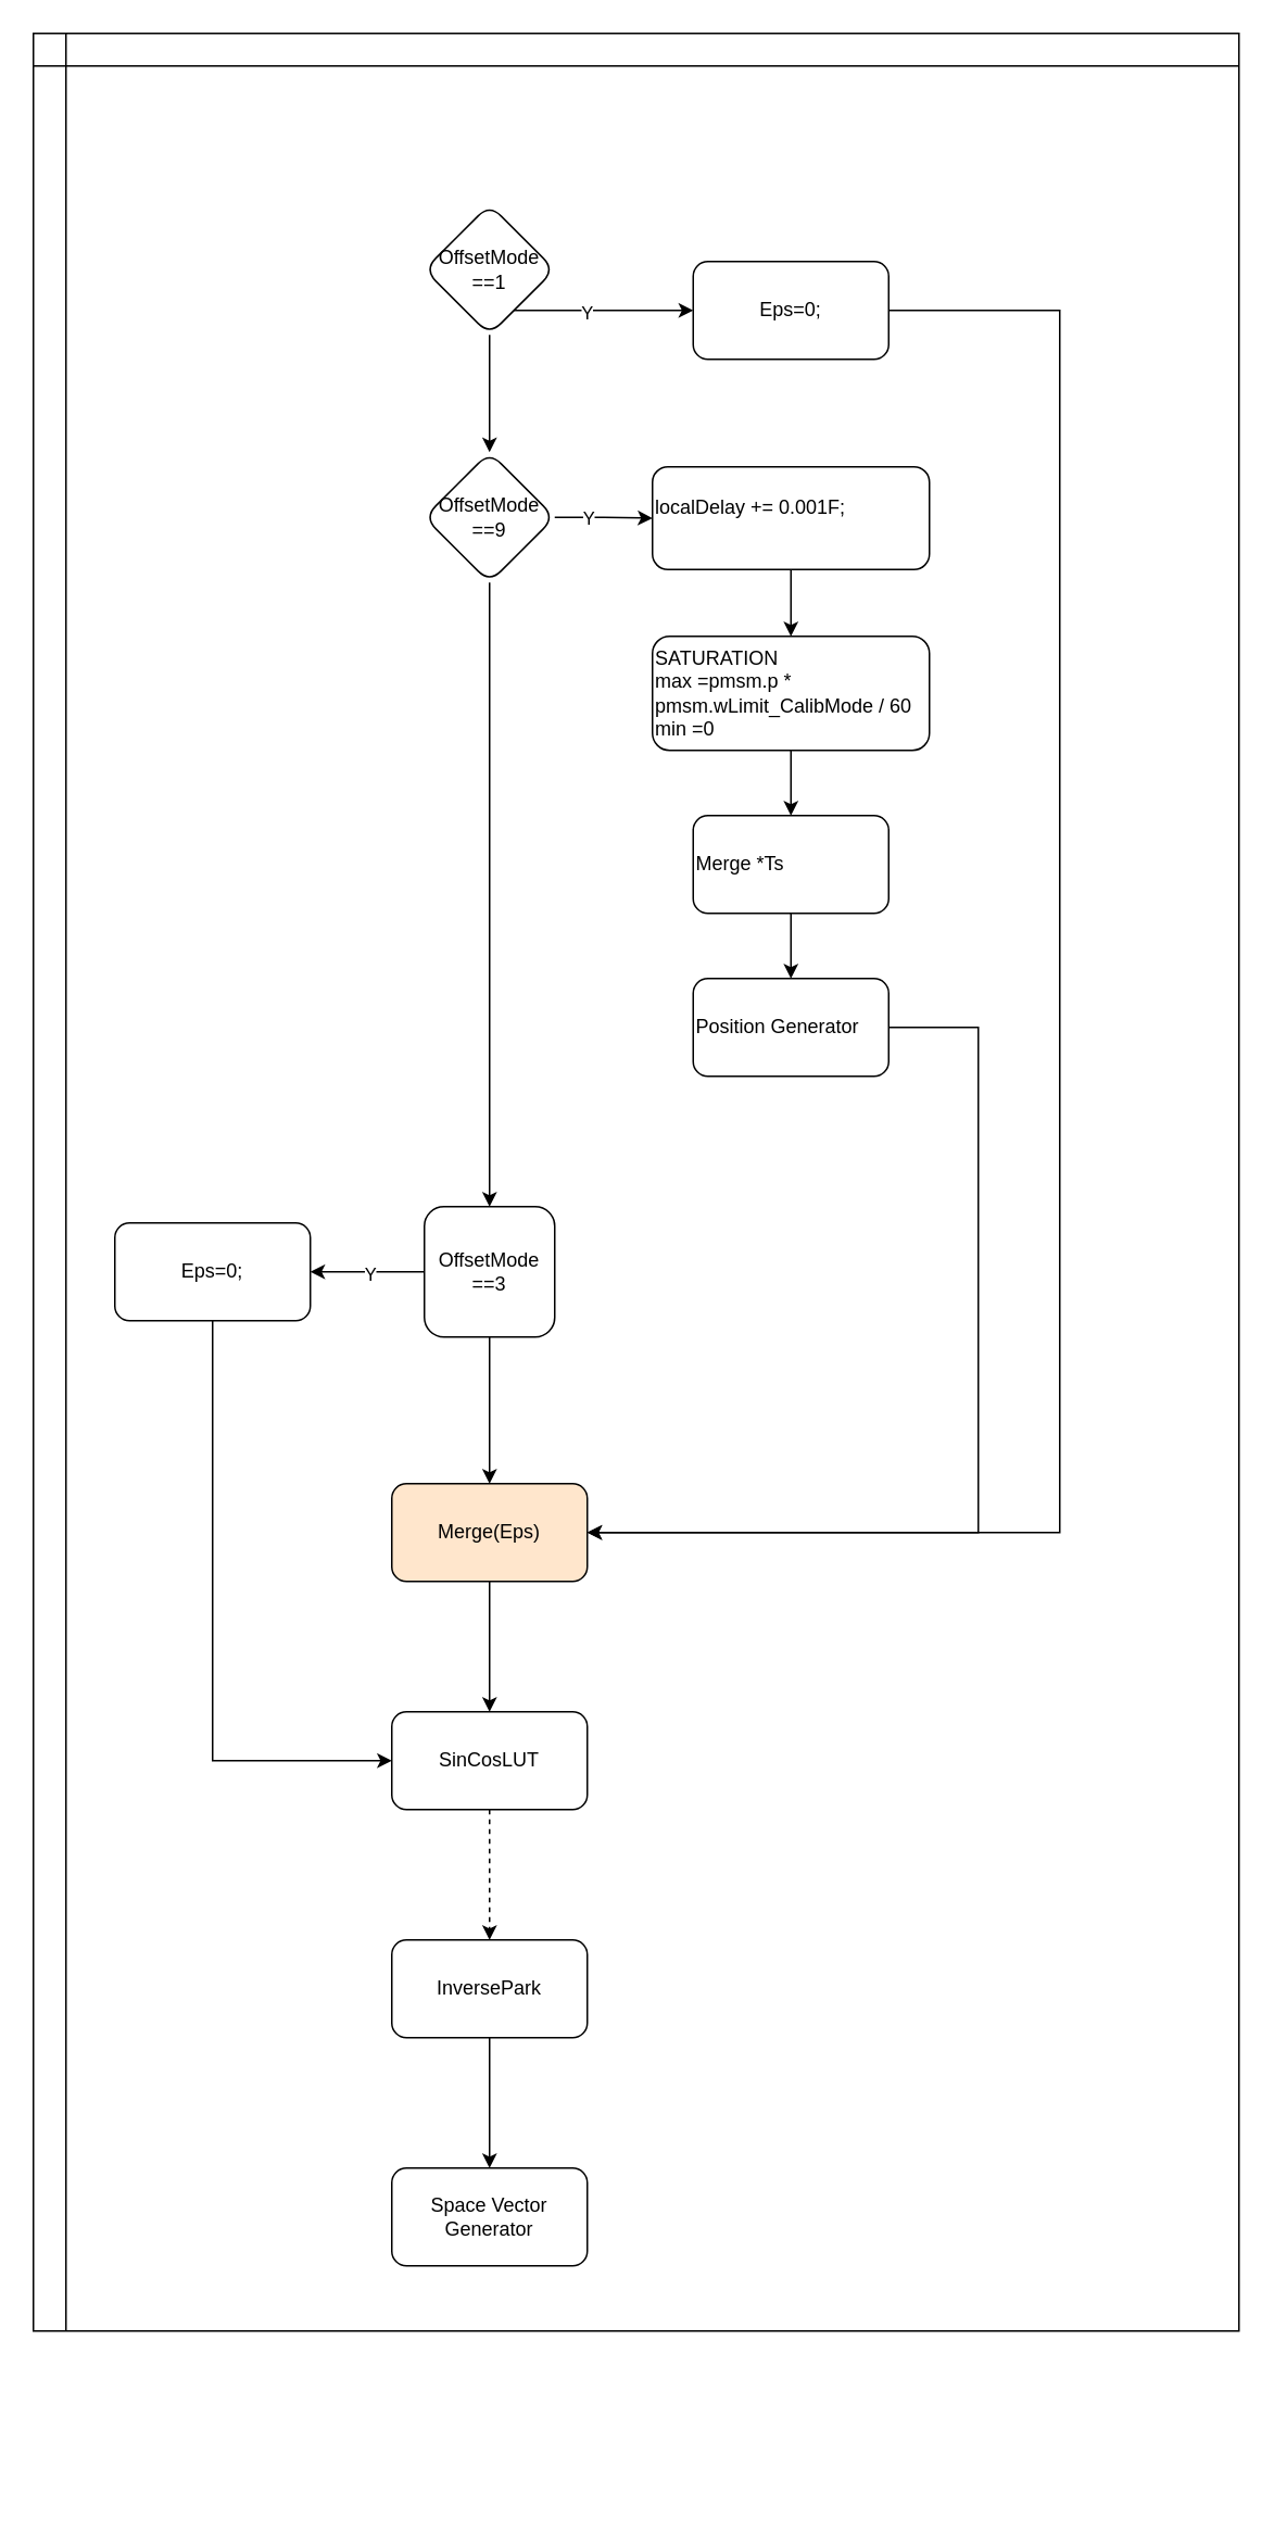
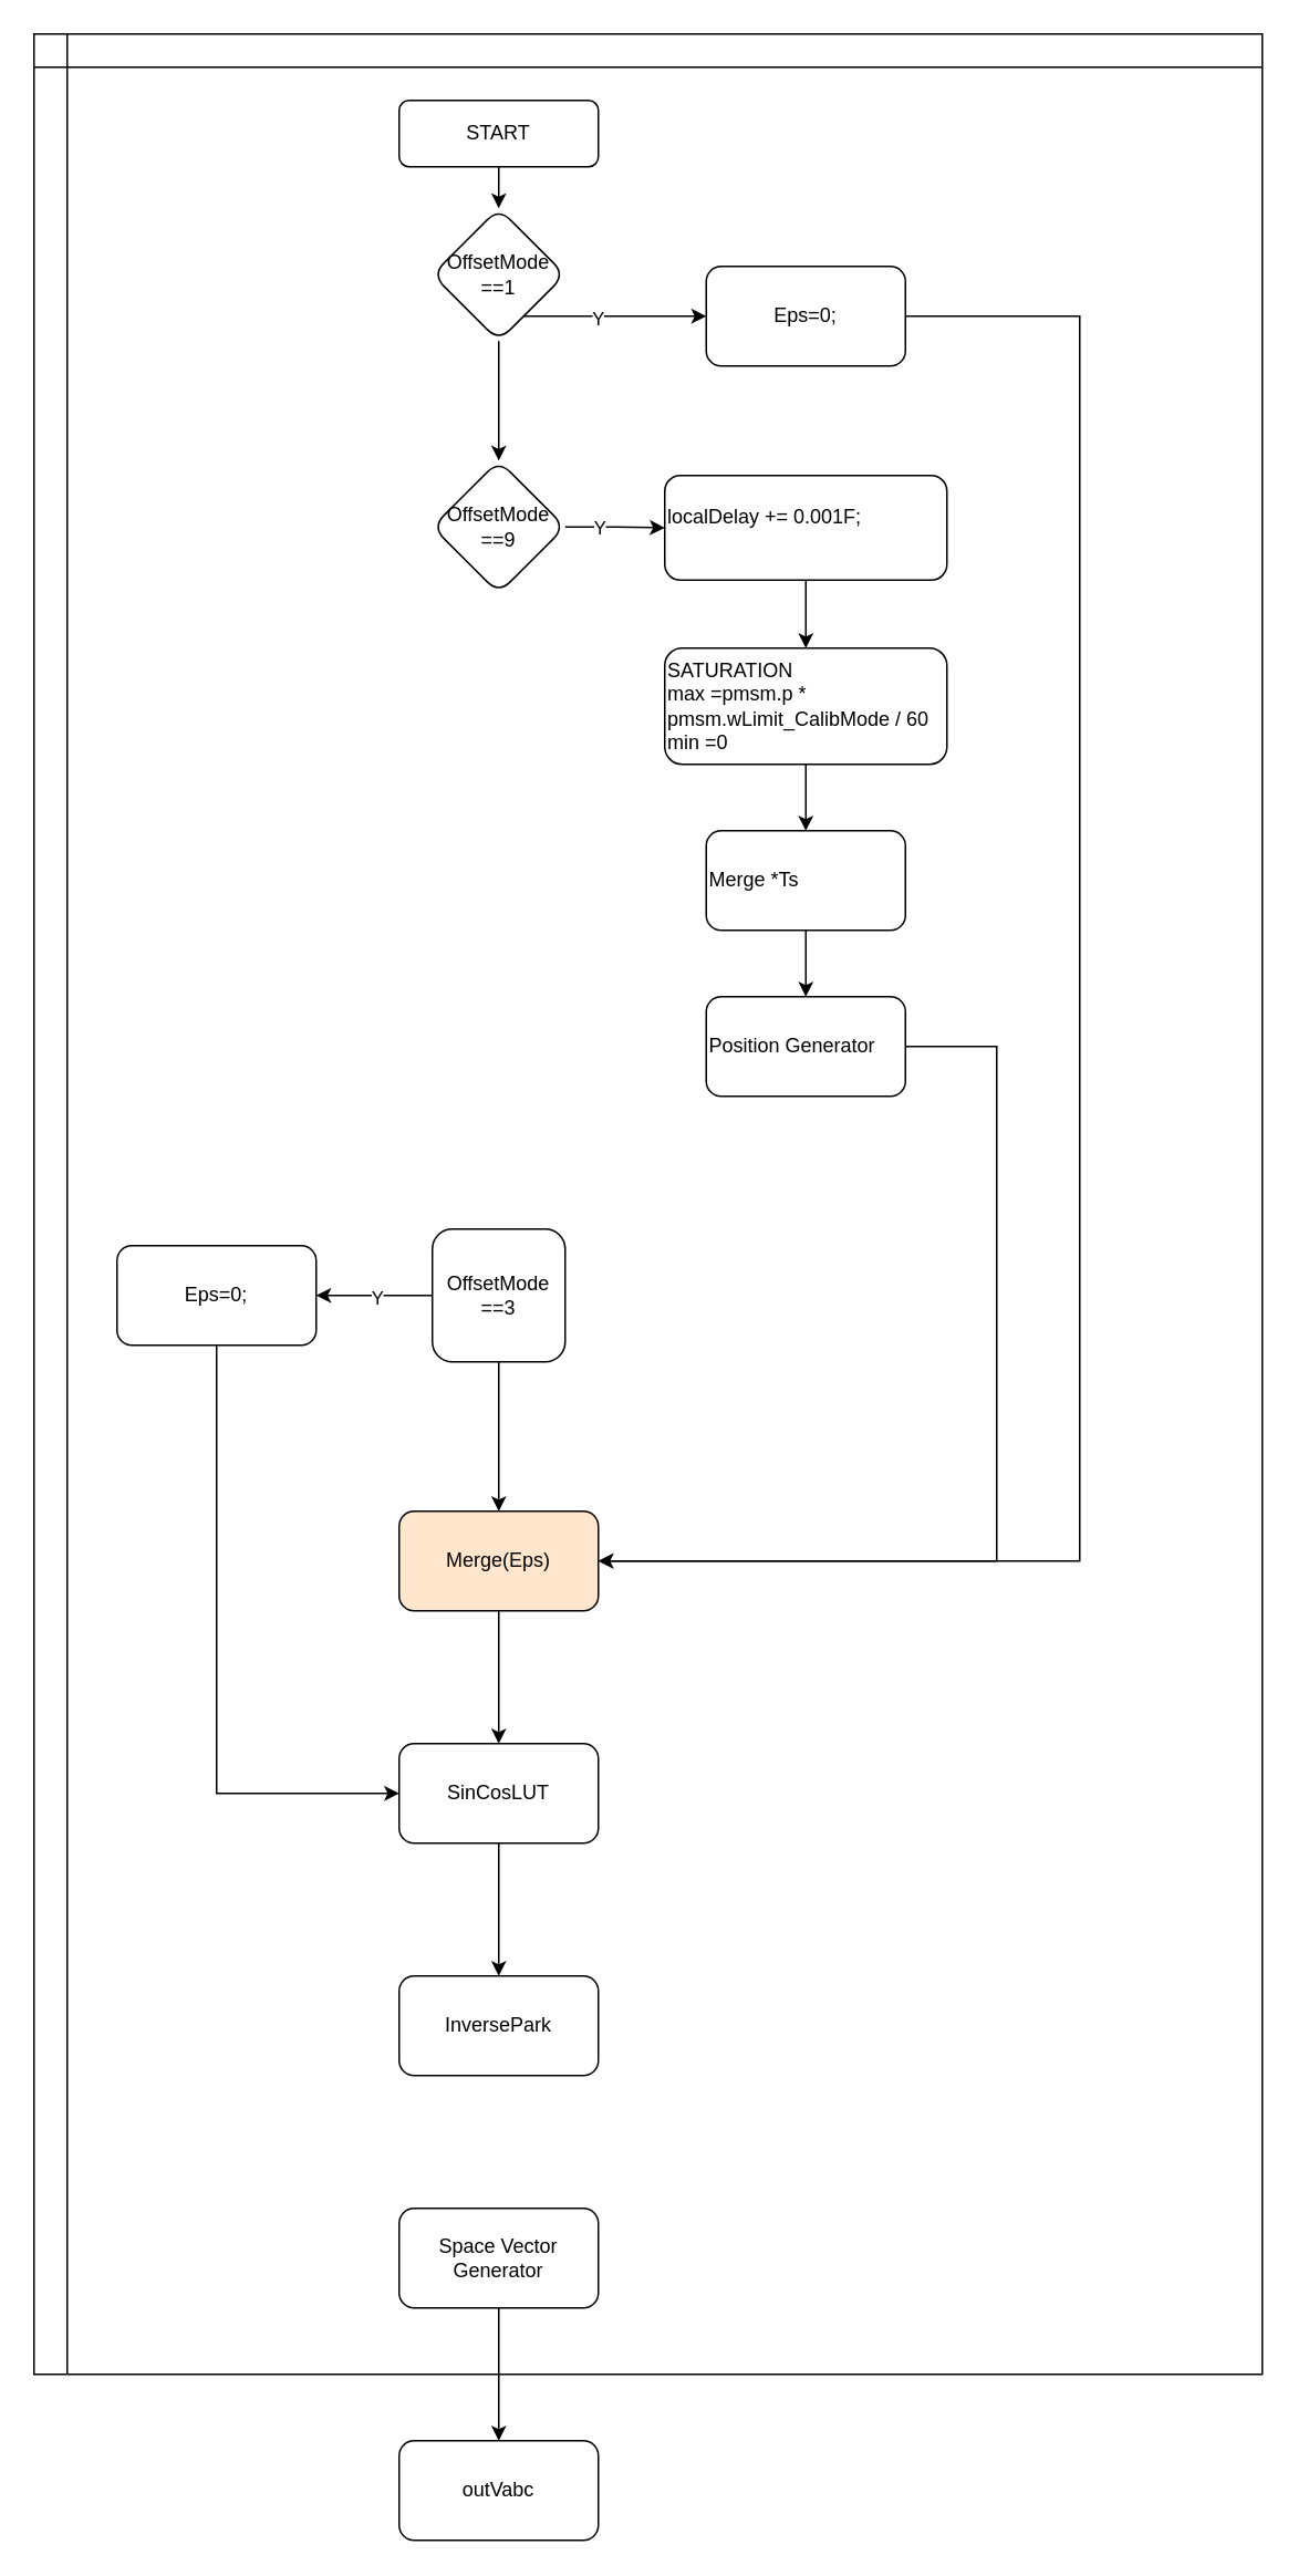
+ <mxCell id="4" value="START" style="rounded=1;whiteSpace=wrap;html=1;fontSize=12;glass=0;strokeWidth=1;shadow=0;" parent="1" vertex="1"><mxGeometry x="240" y="60" width="120" height="40" as="geometry" /></mxCell>
+ <mxCell id="3" style="edgeStyle=orthogonalEdgeStyle;rounded=0;orthogonalLoop=1;jettySize=auto;html=1;" edge="1" parent="1" source="4" target="8"><mxGeometry relative="1" as="geometry" /></mxCell>
- <mxCell id="15" value="" style="edgeStyle=orthogonalEdgeStyle;rounded=0;orthogonalLoop=1;jettySize=auto;html=1;" edge="1" parent="1" source="16" target="12"><mxGeometry relative="1" as="geometry" /></mxCell>
- <mxCell id="31" value="" style="edgeStyle=orthogonalEdgeStyle;rounded=0;orthogonalLoop=1;jettySize=auto;html=1;dashed=1;" edge="1" parent="1" source="32" target="34"><mxGeometry relative="1" as="geometry" /></mxCell>
+ <mxCell id="31" value="" style="edgeStyle=orthogonalEdgeStyle;rounded=0;orthogonalLoop=1;jettySize=auto;html=1;" edge="1" parent="1" source="32" target="34"><mxGeometry relative="1" as="geometry" /></mxCell>
- <mxCell id="33" value="" style="edgeStyle=orthogonalEdgeStyle;rounded=0;orthogonalLoop=1;jettySize=auto;html=1;" edge="1" parent="1" source="34" target="36"><mxGeometry relative="1" as="geometry" /></mxCell>
+ <mxCell id="35" value="" style="edgeStyle=orthogonalEdgeStyle;rounded=0;orthogonalLoop=1;jettySize=auto;html=1;" edge="1" parent="1" source="36" target="37"><mxGeometry relative="1" as="geometry" /></mxCell>
+ <mxCell id="37" value="outVabc" style="whiteSpace=wrap;html=1;rounded=1;glass=0;strokeWidth=1;shadow=0;" vertex="1" parent="1"><mxGeometry x="240" y="1470" width="120" height="60" as="geometry" /></mxCell>
